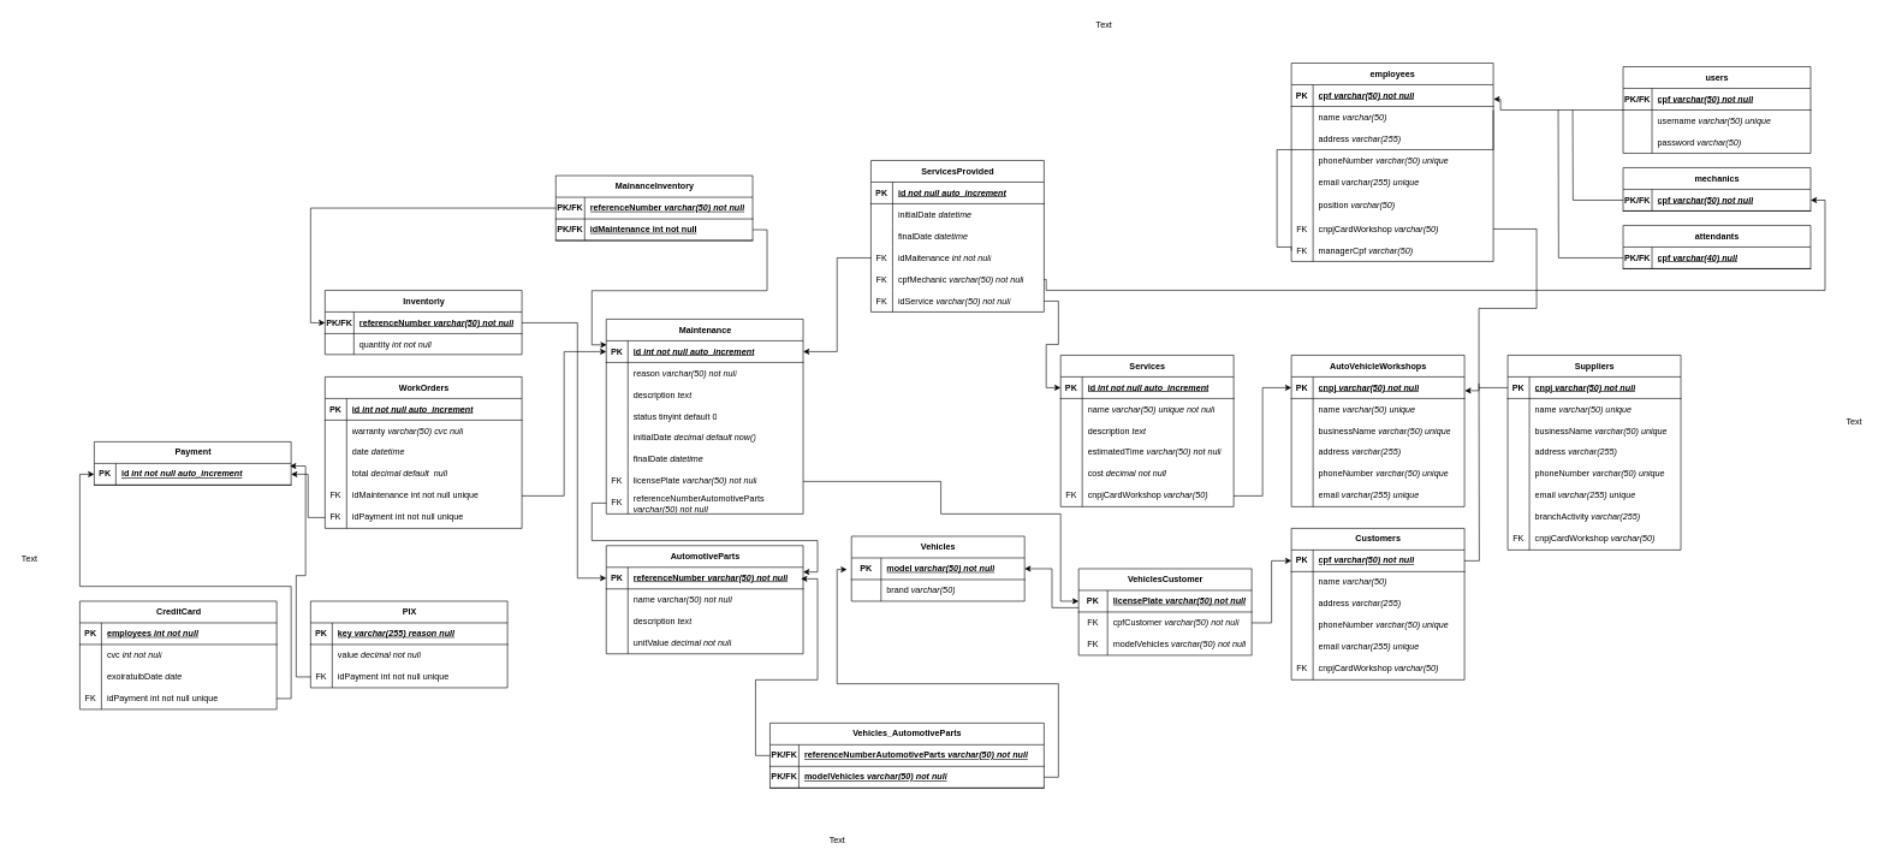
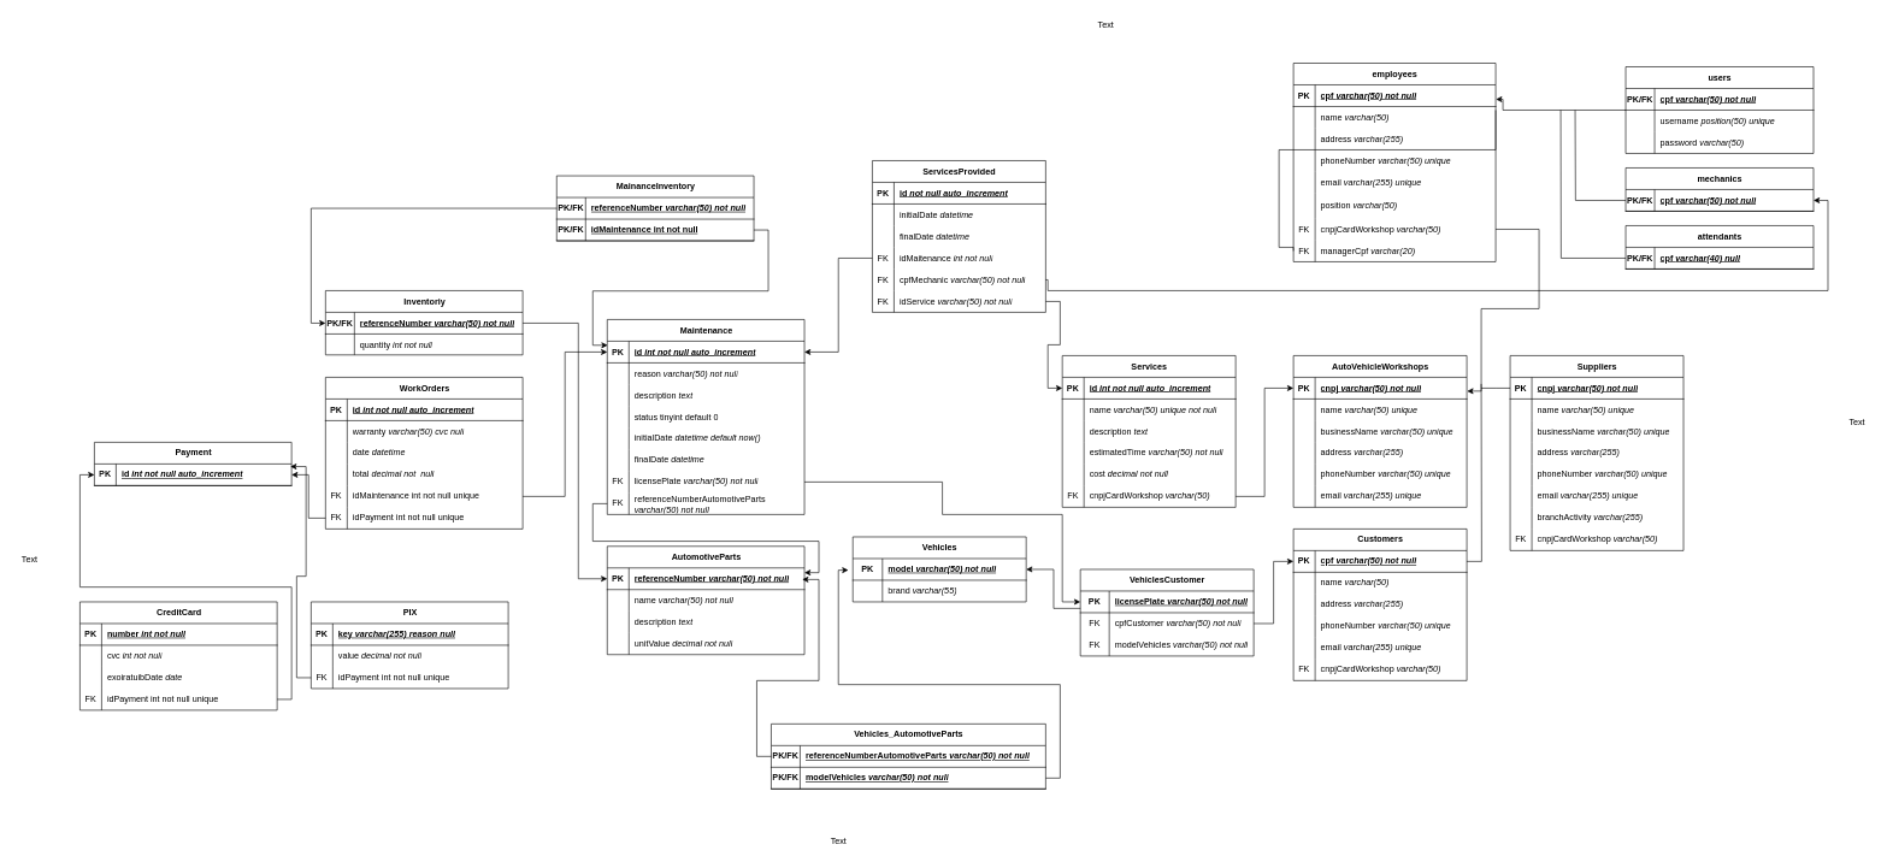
- <mxCell id="34" value="username &lt;i&gt;varchar(50) unique&lt;br&gt;&lt;/i&gt;" style="shape=partialRectangle;connectable=0;fillColor=none;top=0;left=0;bottom=0;right=0;align=left;spacingLeft=6;overflow=hidden;whiteSpace=wrap;html=1;" vertex="1" parent="32"><mxGeometry x="40" width="220" height="30" as="geometry"><mxRectangle width="220" height="30" as="alternateBounds" /></mxGeometry></mxCell>
+ <mxCell id="34" value="username &lt;i&gt;position(50) unique&lt;br&gt;&lt;/i&gt;" style="shape=partialRectangle;connectable=0;fillColor=none;top=0;left=0;bottom=0;right=0;align=left;spacingLeft=6;overflow=hidden;whiteSpace=wrap;html=1;" vertex="1" parent="32"><mxGeometry x="40" width="220" height="30" as="geometry"><mxRectangle width="220" height="30" as="alternateBounds" /></mxGeometry></mxCell>
- <mxCell id="27" value="managerCpf &lt;i&gt;varchar(50)&lt;/i&gt;" style="shape=partialRectangle;connectable=0;fillColor=none;top=0;left=0;bottom=0;right=0;align=left;spacingLeft=6;overflow=hidden;whiteSpace=wrap;html=1;" vertex="1" parent="25"><mxGeometry x="30" width="250" height="30" as="geometry"><mxRectangle width="250" height="30" as="alternateBounds" /></mxGeometry></mxCell>
+ <mxCell id="27" value="managerCpf &lt;i&gt;varchar(20)&lt;/i&gt;" style="shape=partialRectangle;connectable=0;fillColor=none;top=0;left=0;bottom=0;right=0;align=left;spacingLeft=6;overflow=hidden;whiteSpace=wrap;html=1;" vertex="1" parent="25"><mxGeometry x="30" width="250" height="30" as="geometry"><mxRectangle width="250" height="30" as="alternateBounds" /></mxGeometry></mxCell>
- <mxCell id="212" value="initialDate &lt;i&gt;decimal default now()&lt;br&gt;&lt;/i&gt;" style="shape=partialRectangle;connectable=0;fillColor=none;top=0;left=0;bottom=0;right=0;align=left;spacingLeft=6;overflow=hidden;whiteSpace=wrap;html=1;" vertex="1" parent="210"><mxGeometry x="30" width="243" height="30" as="geometry"><mxRectangle width="243" height="30" as="alternateBounds" /></mxGeometry></mxCell>
+ <mxCell id="212" value="initialDate &lt;i&gt;datetime default now()&lt;br&gt;&lt;/i&gt;" style="shape=partialRectangle;connectable=0;fillColor=none;top=0;left=0;bottom=0;right=0;align=left;spacingLeft=6;overflow=hidden;whiteSpace=wrap;html=1;" vertex="1" parent="210"><mxGeometry x="30" width="243" height="30" as="geometry"><mxRectangle width="243" height="30" as="alternateBounds" /></mxGeometry></mxCell>
- <mxCell id="253" value="total &lt;i&gt;decimal default&amp;nbsp; null&lt;/i&gt;" style="shape=partialRectangle;connectable=0;fillColor=none;top=0;left=0;bottom=0;right=0;align=left;spacingLeft=6;overflow=hidden;whiteSpace=wrap;html=1;" vertex="1" parent="251"><mxGeometry x="30" width="243" height="30" as="geometry"><mxRectangle width="243" height="30" as="alternateBounds" /></mxGeometry></mxCell>
+ <mxCell id="253" value="total &lt;i&gt;decimal not&amp;nbsp; null&lt;/i&gt;" style="shape=partialRectangle;connectable=0;fillColor=none;top=0;left=0;bottom=0;right=0;align=left;spacingLeft=6;overflow=hidden;whiteSpace=wrap;html=1;" vertex="1" parent="251"><mxGeometry x="30" width="243" height="30" as="geometry"><mxRectangle width="243" height="30" as="alternateBounds" /></mxGeometry></mxCell>
- <mxCell id="141" value="brand &lt;i&gt;varchar(50)&lt;br&gt;&lt;/i&gt;" style="shape=partialRectangle;connectable=0;fillColor=none;top=0;left=0;bottom=0;right=0;align=left;spacingLeft=6;overflow=hidden;whiteSpace=wrap;html=1;" vertex="1" parent="139"><mxGeometry x="41" width="199" height="30" as="geometry"><mxRectangle width="199" height="30" as="alternateBounds" /></mxGeometry></mxCell>
+ <mxCell id="141" value="brand &lt;i&gt;varchar(55)&lt;br&gt;&lt;/i&gt;" style="shape=partialRectangle;connectable=0;fillColor=none;top=0;left=0;bottom=0;right=0;align=left;spacingLeft=6;overflow=hidden;whiteSpace=wrap;html=1;" vertex="1" parent="139"><mxGeometry x="41" width="199" height="30" as="geometry"><mxRectangle width="199" height="30" as="alternateBounds" /></mxGeometry></mxCell>
- <mxCell id="268" value="employees &lt;i&gt;int not null&lt;br&gt;&lt;/i&gt;" style="shape=partialRectangle;connectable=0;fillColor=none;top=0;left=0;bottom=0;right=0;align=left;spacingLeft=6;fontStyle=5;overflow=hidden;whiteSpace=wrap;html=1;" vertex="1" parent="266"><mxGeometry x="30" width="243" height="30" as="geometry"><mxRectangle width="243" height="30" as="alternateBounds" /></mxGeometry></mxCell>
+ <mxCell id="268" value="number &lt;i&gt;int not null&lt;br&gt;&lt;/i&gt;" style="shape=partialRectangle;connectable=0;fillColor=none;top=0;left=0;bottom=0;right=0;align=left;spacingLeft=6;fontStyle=5;overflow=hidden;whiteSpace=wrap;html=1;" vertex="1" parent="266"><mxGeometry x="30" width="243" height="30" as="geometry"><mxRectangle width="243" height="30" as="alternateBounds" /></mxGeometry></mxCell>
